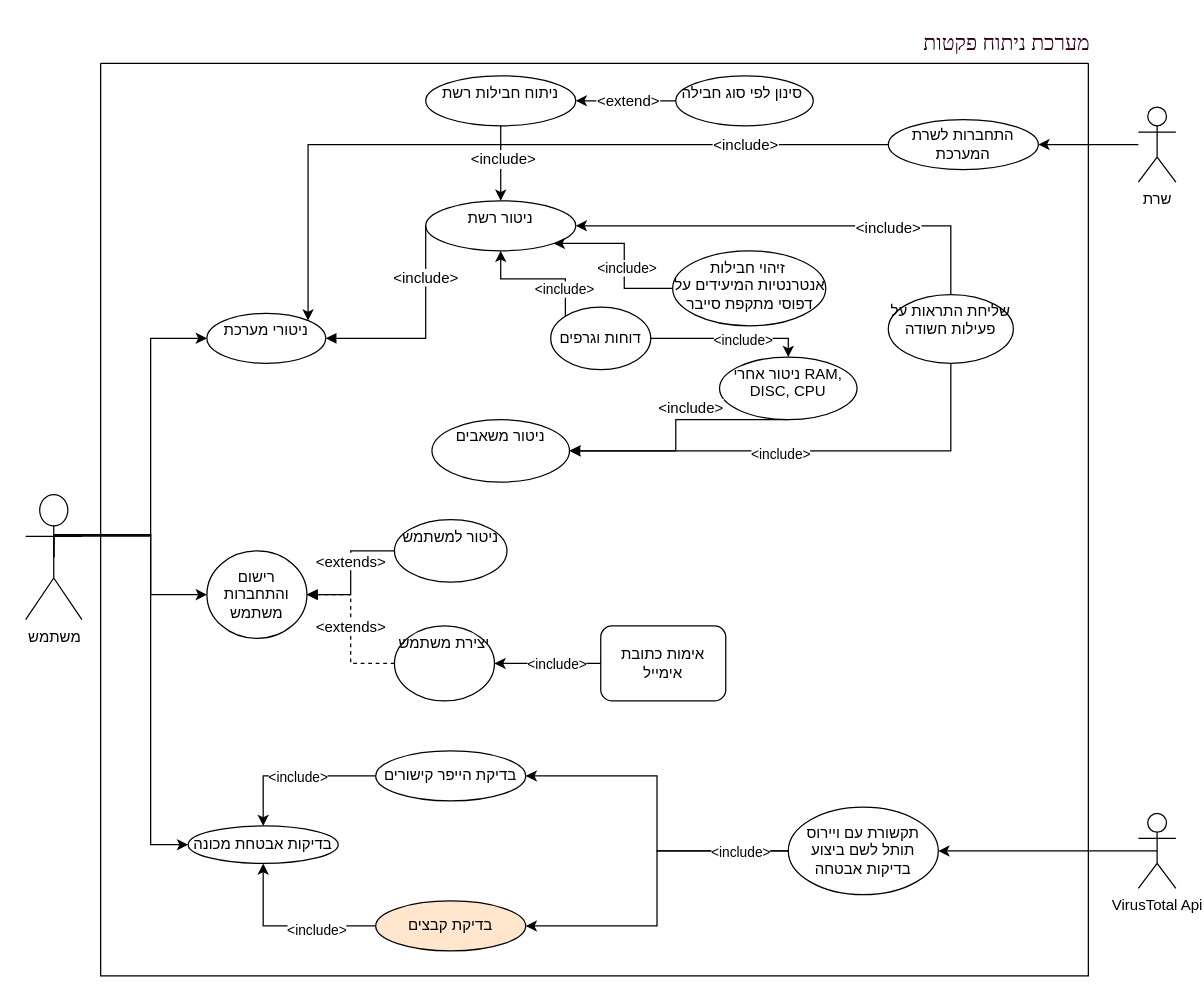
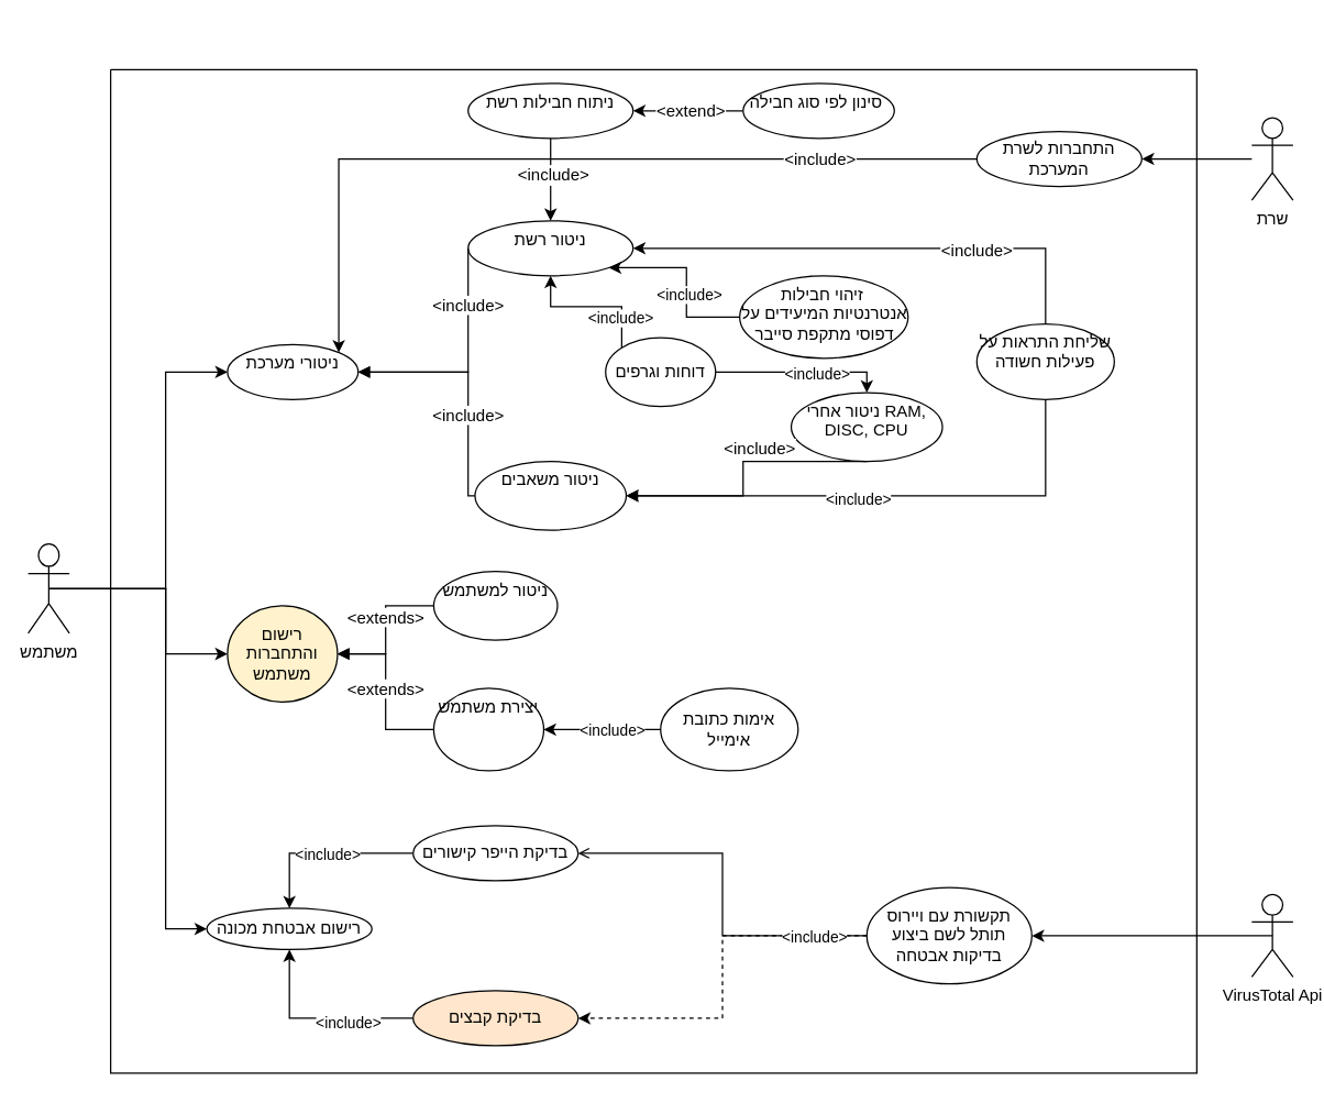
- <mxCell id="3" value="&lt;font face=&quot;DAVID&quot;&gt;&lt;span style=&quot;font-size: 17px;&quot;&gt;מערכת ניתוח פקטות&lt;/span&gt;&lt;/font&gt;" style="text;html=1;align=center;verticalAlign=middle;whiteSpace=wrap;rounded=0;fontColor=#33001A;" parent="1" vertex="1"><mxGeometry x="730" y="20" width="150" height="30" as="geometry" /></mxCell>
+ <mxCell id="16" value="&amp;lt;include&amp;gt;" style="html=1;verticalAlign=bottom;endArrow=block;rounded=0;fontFamily=Helvetica;fontSize=12;fontColor=default;exitX=0;exitY=0.5;exitDx=0;exitDy=0;entryX=1;entryY=0.5;entryDx=0;entryDy=0;edgeStyle=elbowEdgeStyle;" parent="1" source="14" target="15" edge="1"><mxGeometry x="-0.375" width="80" relative="1" as="geometry"><mxPoint x="380" y="380" as="sourcePoint" /><mxPoint x="460" y="380" as="targetPoint" /><Array as="points"><mxPoint x="340" y="310" /></Array><mxPoint y="1" as="offset" /></mxGeometry></mxCell>
- <mxCell id="13" value="&lt;span&gt;משתמש&lt;/span&gt;" style="shape=umlActor;verticalLabelPosition=bottom;verticalAlign=top;outlineConnect=0;html=1;gradientColor=none;" parent="1" vertex="1"><mxGeometry x="20" y="395" width="45" height="100" as="geometry" /></mxCell>
+ <mxCell id="13" value="&lt;span&gt;משתמש&lt;/span&gt;" style="shape=umlActor;verticalLabelPosition=bottom;verticalAlign=top;outlineConnect=0;html=1;gradientColor=none;" parent="1" vertex="1"><mxGeometry x="20" y="395" width="30" height="65" as="geometry" /></mxCell>
- <mxCell id="2" value="רישום והתחברות משתמש" style="ellipse;whiteSpace=wrap;html=1;" parent="1" vertex="1"><mxGeometry x="165" y="440" width="80" height="70" as="geometry" /></mxCell>
+ <mxCell id="2" value="רישום והתחברות משתמש" style="ellipse;whiteSpace=wrap;html=1;fillColor=#fff2cc;" parent="1" vertex="1"><mxGeometry x="165" y="440" width="80" height="70" as="geometry" /></mxCell>
- <mxCell id="7" value="&amp;lt;extends&amp;gt;" style="html=1;verticalAlign=bottom;endArrow=block;rounded=0;fontFamily=Helvetica;fontSize=12;fontColor=default;exitX=0;exitY=0.5;exitDx=0;exitDy=0;entryX=1;entryY=0.5;entryDx=0;entryDy=0;edgeStyle=elbowEdgeStyle;elbow=horizontal;dashed=1;" parent="1" source="4" target="2" edge="1"><mxGeometry x="-0.12" width="80" relative="1" as="geometry"><mxPoint x="225" y="570" as="sourcePoint" /><mxPoint x="305" y="570" as="targetPoint" /><mxPoint as="offset" /></mxGeometry></mxCell>
+ <mxCell id="7" value="&amp;lt;extends&amp;gt;" style="html=1;verticalAlign=bottom;endArrow=block;rounded=0;fontFamily=Helvetica;fontSize=12;fontColor=default;exitX=0;exitY=0.5;exitDx=0;exitDy=0;entryX=1;entryY=0.5;entryDx=0;entryDy=0;edgeStyle=elbowEdgeStyle;elbow=horizontal;" parent="1" source="4" target="2" edge="1"><mxGeometry x="-0.12" width="80" relative="1" as="geometry"><mxPoint x="225" y="570" as="sourcePoint" /><mxPoint x="305" y="570" as="targetPoint" /><mxPoint as="offset" /></mxGeometry></mxCell>
- <mxCell id="55" value="אימות כתובת אימייל" style="whiteSpace=wrap;html=1;rounded=1;" parent="45" vertex="1"><mxGeometry x="400" y="450" width="100" height="60" as="geometry" /></mxCell>
+ <mxCell id="55" value="אימות כתובת אימייל" style="ellipse;whiteSpace=wrap;html=1;" parent="45" vertex="1"><mxGeometry x="400" y="450" width="100" height="60" as="geometry" /></mxCell>
- <mxCell id="52" style="edgeStyle=orthogonalEdgeStyle;rounded=0;orthogonalLoop=1;jettySize=auto;html=1;entryX=1;entryY=0.5;entryDx=0;entryDy=0;movable=1;resizable=1;rotatable=1;deletable=1;editable=1;locked=0;connectable=1;" parent="45" source="51" target="48" edge="1"><mxGeometry relative="1" as="geometry" /></mxCell>
+ <mxCell id="52" style="edgeStyle=orthogonalEdgeStyle;rounded=0;orthogonalLoop=1;jettySize=auto;html=1;entryX=1;entryY=0.5;entryDx=0;entryDy=0;movable=1;resizable=1;rotatable=1;deletable=1;editable=1;locked=0;connectable=1;endArrow=open;" parent="45" source="51" target="48" edge="1"><mxGeometry relative="1" as="geometry" /></mxCell>
- <mxCell id="46" value="בדיקות אבטחת מכונה" style="ellipse;whiteSpace=wrap;html=1;movable=1;resizable=1;rotatable=1;deletable=1;editable=1;locked=0;connectable=1;" parent="45" vertex="1"><mxGeometry x="70" y="610" width="120" height="30" as="geometry" /></mxCell>
+ <mxCell id="46" value="רישום אבטחת מכונה" style="ellipse;whiteSpace=wrap;html=1;movable=1;resizable=1;rotatable=1;deletable=1;editable=1;locked=0;connectable=1;" parent="45" vertex="1"><mxGeometry x="70" y="610" width="120" height="30" as="geometry" /></mxCell>
- <mxCell id="53" style="edgeStyle=orthogonalEdgeStyle;rounded=0;orthogonalLoop=1;jettySize=auto;html=1;entryX=1;entryY=0.5;entryDx=0;entryDy=0;movable=1;resizable=1;rotatable=1;deletable=1;editable=1;locked=0;connectable=1;" parent="45" source="51" target="47" edge="1"><mxGeometry relative="1" as="geometry" /></mxCell>
+ <mxCell id="53" style="edgeStyle=orthogonalEdgeStyle;rounded=0;orthogonalLoop=1;jettySize=auto;html=1;entryX=1;entryY=0.5;entryDx=0;entryDy=0;movable=1;resizable=1;rotatable=1;deletable=1;editable=1;locked=0;connectable=1;dashed=1;" parent="45" source="51" target="47" edge="1"><mxGeometry relative="1" as="geometry" /></mxCell>
